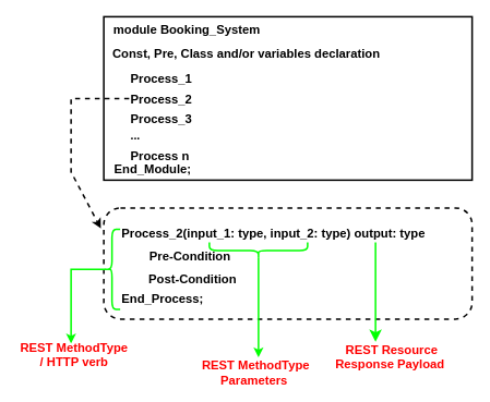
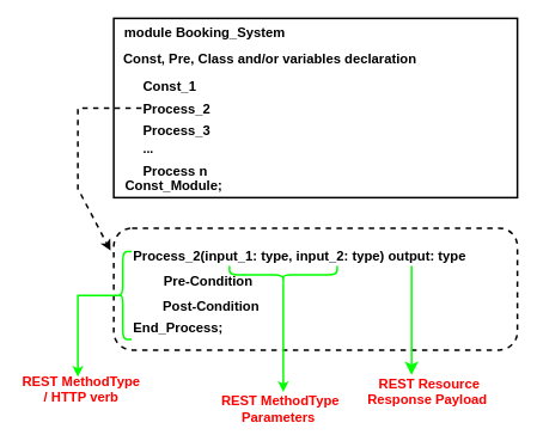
- <mxCell id="5" value="&lt;b style=&quot;font-size: 15px;&quot;&gt;&lt;font style=&quot;font-size: 15px;&quot;&gt;Process_1&lt;/font&gt;&lt;/b&gt;" style="text;html=1;strokeColor=none;fillColor=none;align=left;verticalAlign=middle;whiteSpace=wrap;rounded=0;fontSize=15;" parent="1" vertex="1"><mxGeometry x="157" y="90" width="200" height="10" as="geometry" /></mxCell>
+ <mxCell id="5" value="&lt;b style=&quot;font-size: 15px;&quot;&gt;&lt;font style=&quot;font-size: 15px;&quot;&gt;Const_1&lt;/font&gt;&lt;/b&gt;" style="text;html=1;strokeColor=none;fillColor=none;align=left;verticalAlign=middle;whiteSpace=wrap;rounded=0;fontSize=15;" parent="1" vertex="1"><mxGeometry x="157" y="90" width="200" height="10" as="geometry" /></mxCell>
- <mxCell id="10" value="&lt;b style=&quot;font-size: 15px;&quot;&gt;&lt;font style=&quot;font-size: 15px;&quot;&gt;End_Module;&lt;/font&gt;&lt;/b&gt;" style="text;html=1;strokeColor=none;fillColor=none;align=left;verticalAlign=middle;whiteSpace=wrap;rounded=0;fontSize=15;" parent="1" vertex="1"><mxGeometry x="137" y="201" width="200" height="10" as="geometry" /></mxCell>
+ <mxCell id="10" value="&lt;b style=&quot;font-size: 15px;&quot;&gt;&lt;font style=&quot;font-size: 15px;&quot;&gt;Const_Module;&lt;/font&gt;&lt;/b&gt;" style="text;html=1;strokeColor=none;fillColor=none;align=left;verticalAlign=middle;whiteSpace=wrap;rounded=0;fontSize=15;" parent="1" vertex="1"><mxGeometry x="137" y="201" width="200" height="10" as="geometry" /></mxCell>
